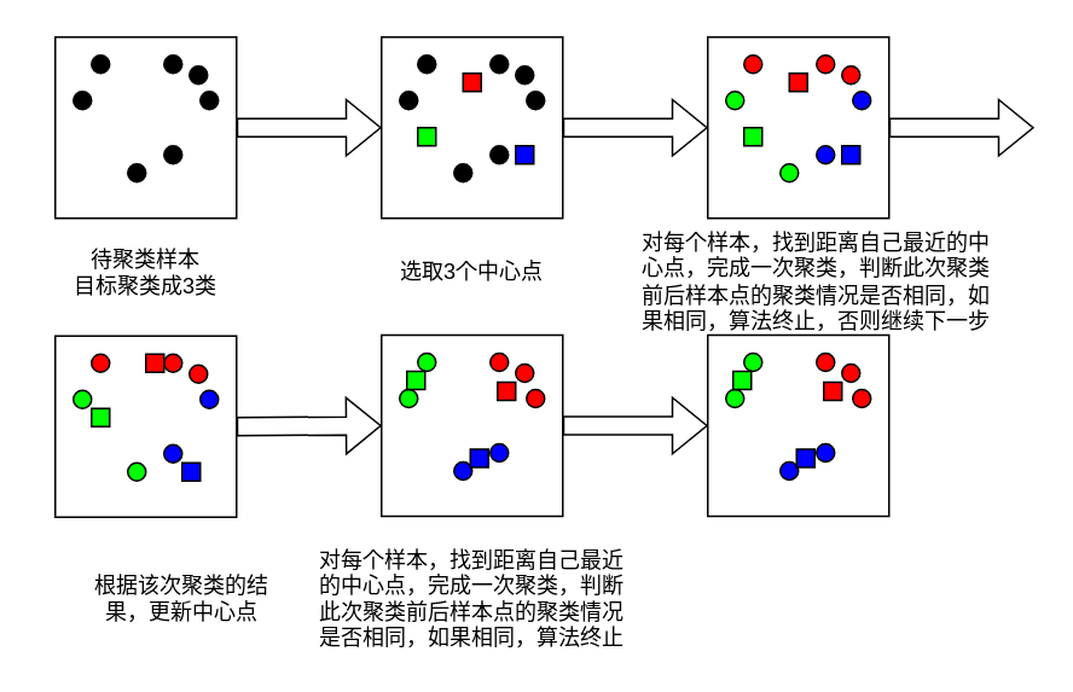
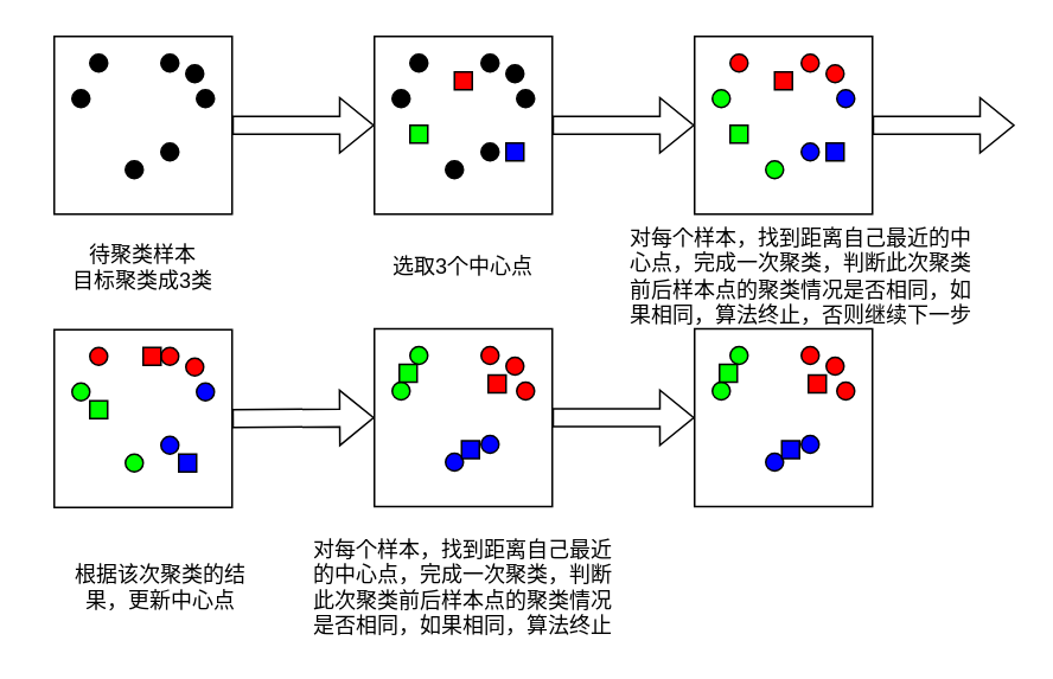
- <mxCell id="79" value="根据该次聚类的结果，更新中心点" style="rounded=0;whiteSpace=wrap;html=1;fillColor=none;strokeColor=none;" vertex="1" parent="1"><mxGeometry x="40" y="300" width="120" height="60" as="geometry" /></mxCell>
+ <mxCell id="79" value="根据该次聚类的结果，更新中心点" style="rounded=0;whiteSpace=wrap;html=1;fillColor=none;strokeColor=none;" vertex="1" parent="1"><mxGeometry x="30" y="300" width="120" height="60" as="geometry" /></mxCell>
